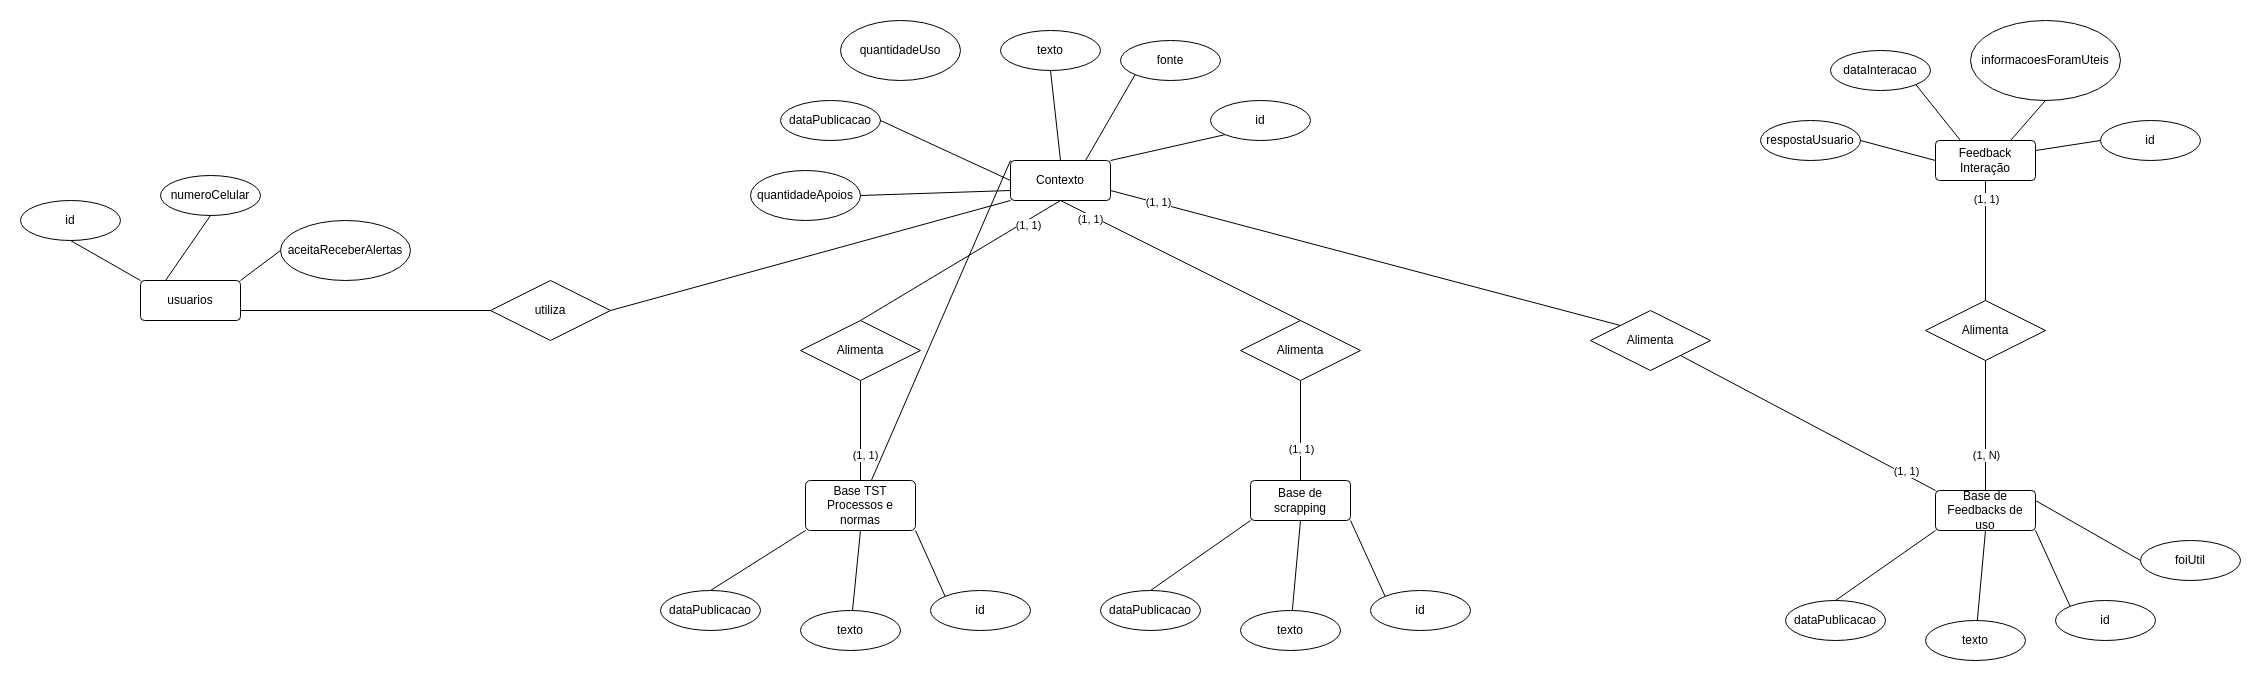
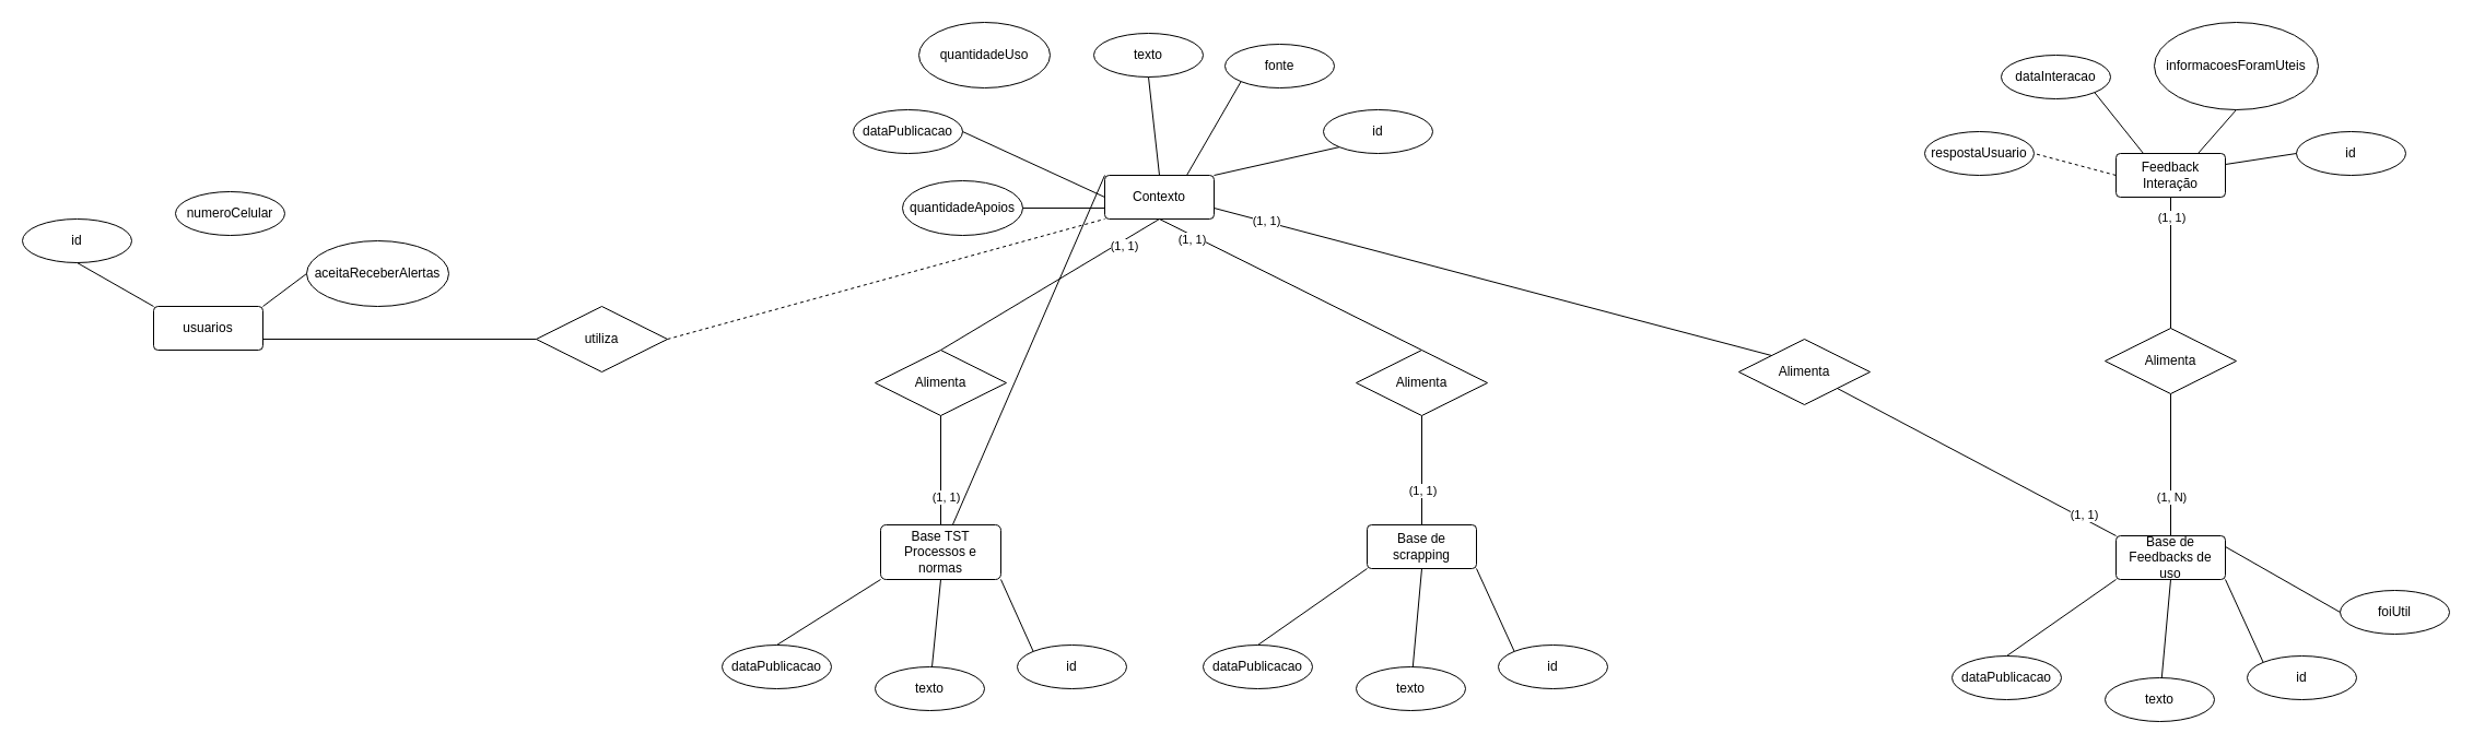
- <mxCell id="56" value="" style="endArrow=none;html=1;rounded=0;exitX=0;exitY=0.5;exitDx=0;exitDy=0;entryX=1;entryY=0.5;entryDx=0;entryDy=0;" parent="1" source="39" target="43" edge="1"><mxGeometry width="50" height="50" relative="1" as="geometry"><mxPoint x="1995" y="310" as="sourcePoint" /><mxPoint x="1995" y="190" as="targetPoint" /></mxGeometry></mxCell>
+ <mxCell id="56" value="" style="endArrow=none;html=1;rounded=0;exitX=0;exitY=0.5;exitDx=0;exitDy=0;entryX=1;entryY=0.5;entryDx=0;entryDy=0;dashed=1;" parent="1" source="39" target="43" edge="1"><mxGeometry width="50" height="50" relative="1" as="geometry"><mxPoint x="1995" y="310" as="sourcePoint" /><mxPoint x="1995" y="190" as="targetPoint" /></mxGeometry></mxCell>
- <mxCell id="34" value="quantidadeApoios" style="ellipse;whiteSpace=wrap;html=1;align=center;" parent="1" vertex="1"><mxGeometry x="750" y="170" width="110" height="50" as="geometry" /></mxCell>
+ <mxCell id="34" value="quantidadeApoios" style="ellipse;whiteSpace=wrap;html=1;align=center;" parent="1" vertex="1"><mxGeometry x="825" y="165" width="110" height="50" as="geometry" /></mxCell>
- <mxCell id="72" value="" style="endArrow=none;html=1;rounded=0;entryX=0.5;entryY=1;entryDx=0;entryDy=0;exitX=0.25;exitY=0;exitDx=0;exitDy=0;" edge="1" parent="1" source="67" target="69"><mxGeometry width="50" height="50" relative="1" as="geometry"><mxPoint x="150" y="290" as="sourcePoint" /><mxPoint x="80" y="250" as="targetPoint" /></mxGeometry></mxCell>
- <mxCell id="76" value="" style="endArrow=none;html=1;rounded=0;entryX=0;entryY=1;entryDx=0;entryDy=0;exitX=1;exitY=0.5;exitDx=0;exitDy=0;" edge="1" parent="1" source="74" target="3"><mxGeometry width="50" height="50" relative="1" as="geometry"><mxPoint x="580" y="300" as="sourcePoint" /><mxPoint x="630" y="250" as="targetPoint" /></mxGeometry></mxCell>
+ <mxCell id="76" value="" style="endArrow=none;html=1;rounded=0;entryX=0;entryY=1;entryDx=0;entryDy=0;exitX=1;exitY=0.5;exitDx=0;exitDy=0;dashed=1;" edge="1" parent="1" source="74" target="3"><mxGeometry width="50" height="50" relative="1" as="geometry"><mxPoint x="580" y="300" as="sourcePoint" /><mxPoint x="630" y="250" as="targetPoint" /></mxGeometry></mxCell>
